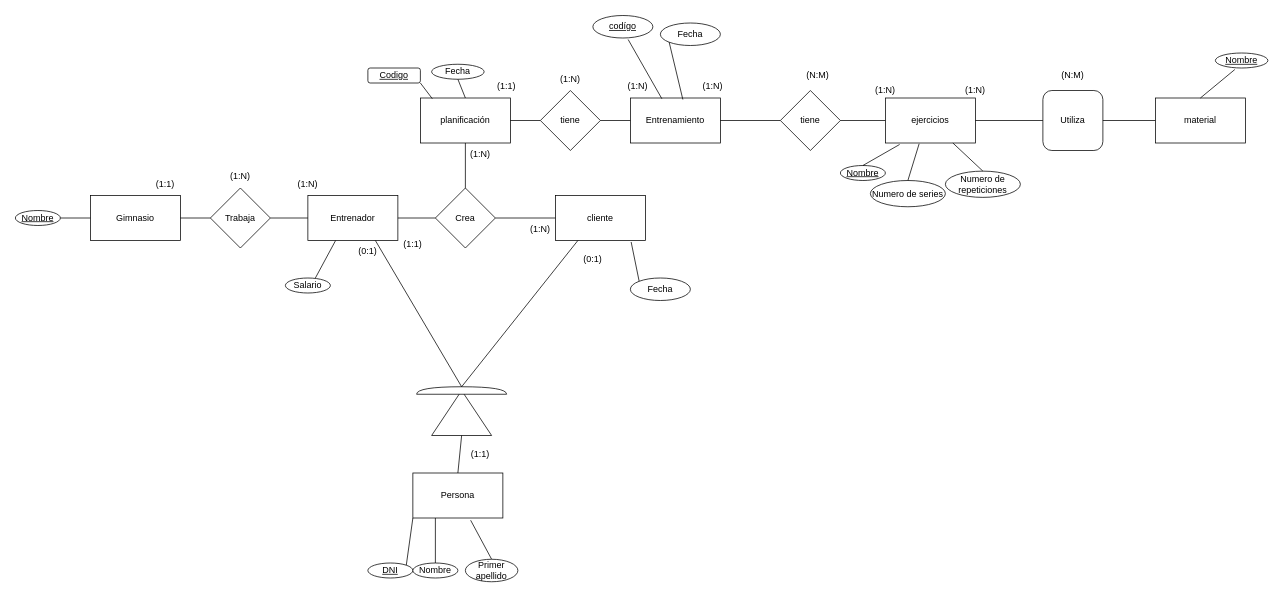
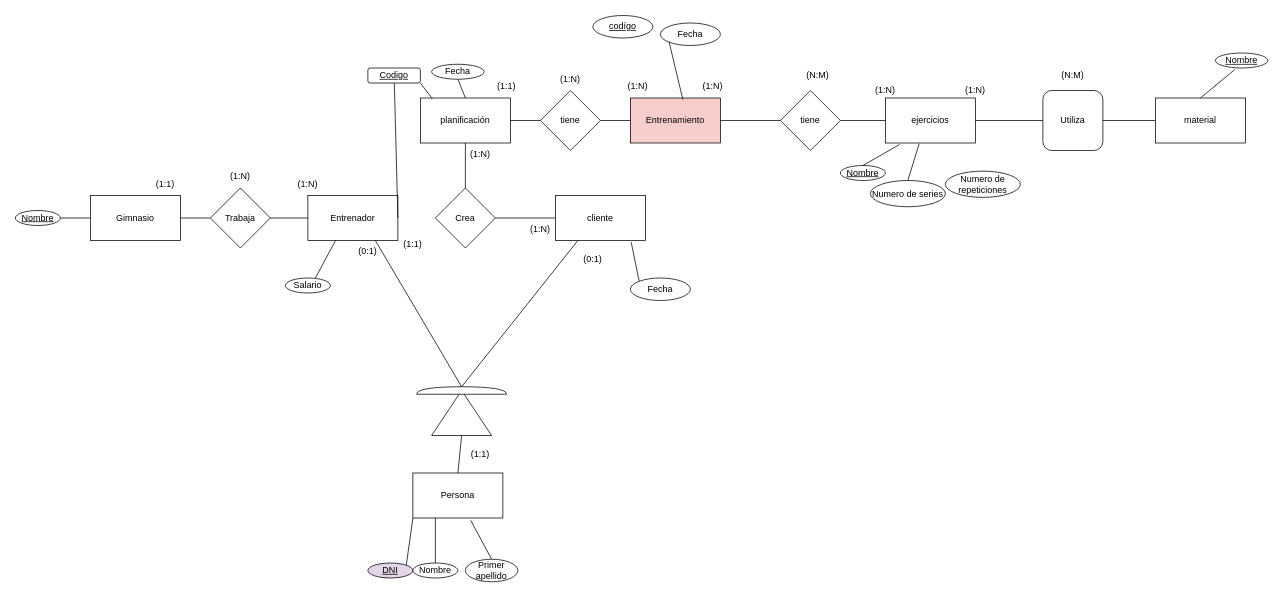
- <mxCell id="60" value="" style="endArrow=none;html=1;rounded=0;entryX=0.588;entryY=1.067;entryDx=0;entryDy=0;exitX=0.35;exitY=0.017;exitDx=0;exitDy=0;exitPerimeter=0;entryPerimeter=0;" edge="1" parent="1" source="18" target="56"><mxGeometry width="50" height="50" relative="1" as="geometry"><mxPoint x="960" y="50" as="sourcePoint" /><mxPoint x="1010" y="0" as="targetPoint" /></mxGeometry></mxCell>
- <mxCell id="18" value="Entrenamiento" style="rounded=0;whiteSpace=wrap;html=1;" vertex="1" parent="1"><mxGeometry x="840" y="130" width="120" height="60" as="geometry" /></mxCell>
+ <mxCell id="18" value="Entrenamiento" style="rounded=0;whiteSpace=wrap;html=1;fillColor=#f8cecc;" vertex="1" parent="1"><mxGeometry x="840" y="130" width="120" height="60" as="geometry" /></mxCell>
- <mxCell id="70" value="" style="endArrow=none;html=1;rounded=0;entryX=0.75;entryY=1;entryDx=0;entryDy=0;exitX=0.5;exitY=0;exitDx=0;exitDy=0;" edge="1" parent="1" source="67" target="20"><mxGeometry width="50" height="50" relative="1" as="geometry"><mxPoint x="1170" y="420" as="sourcePoint" /><mxPoint x="1220" y="370" as="targetPoint" /></mxGeometry></mxCell>
- <mxCell id="26" value="" style="endArrow=none;html=1;rounded=0;entryX=0;entryY=0.5;entryDx=0;entryDy=0;exitX=1;exitY=0.5;exitDx=0;exitDy=0;" edge="1" parent="1" source="4" target="17"><mxGeometry width="50" height="50" relative="1" as="geometry"><mxPoint x="420" y="150" as="sourcePoint" /><mxPoint x="470" y="100" as="targetPoint" /></mxGeometry></mxCell>
+ <mxCell id="26" value="" style="endArrow=none;html=1;rounded=0;exitX=1;exitY=0.5;exitDx=0;exitDy=0;" edge="1" parent="1" source="4" target="51"><mxGeometry width="50" height="50" relative="1" as="geometry"><mxPoint x="420" y="150" as="sourcePoint" /><mxPoint x="470" y="100" as="targetPoint" /></mxGeometry></mxCell>
- <mxCell id="10" value="&lt;u&gt;DNI&lt;/u&gt;" style="ellipse;whiteSpace=wrap;html=1;" vertex="1" parent="1"><mxGeometry x="490" y="750" width="60" height="20" as="geometry" /></mxCell>
+ <mxCell id="10" value="&lt;u&gt;DNI&lt;/u&gt;" style="ellipse;whiteSpace=wrap;html=1;fillColor=#e1d5e7;" vertex="1" parent="1"><mxGeometry x="490" y="750" width="60" height="20" as="geometry" /></mxCell>
